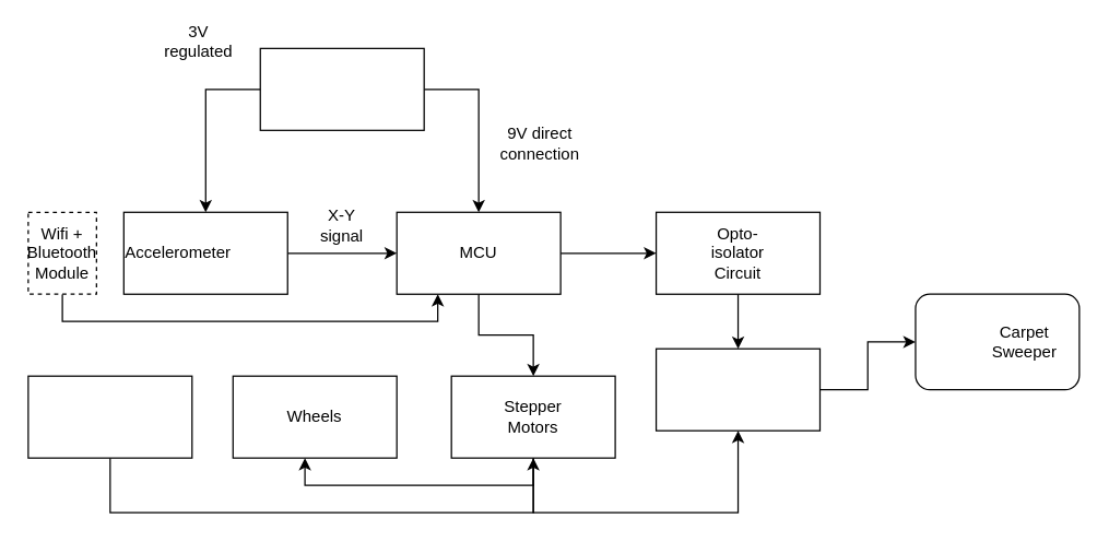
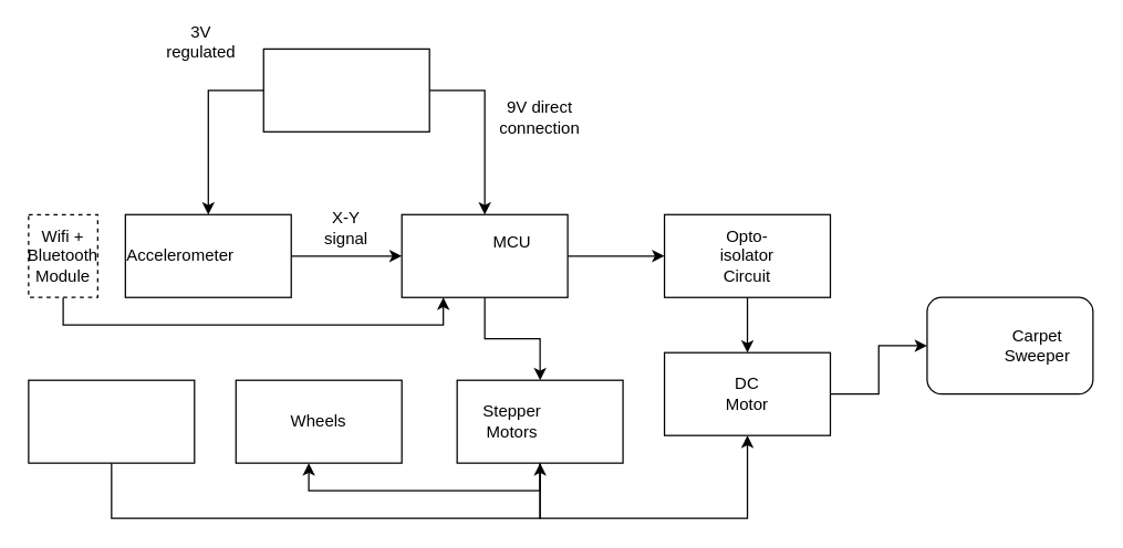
- <mxCell id="29" value="9V direct connection" style="text;html=1;strokeColor=none;fillColor=none;align=center;verticalAlign=middle;whiteSpace=wrap;rounded=0;" vertex="1" parent="1"><mxGeometry x="375" y="95" width="40" height="20" as="geometry" /></mxCell>
+ <mxCell id="29" value="9V direct connection" style="text;html=1;strokeColor=none;fillColor=none;align=center;verticalAlign=middle;whiteSpace=wrap;rounded=0;" vertex="1" parent="1"><mxGeometry x="370" y="75" width="40" height="20" as="geometry" /></mxCell>
- <mxCell id="22" value="MCU" style="text;html=1;strokeColor=none;fillColor=none;align=center;verticalAlign=middle;whiteSpace=wrap;rounded=0;" vertex="1" parent="1"><mxGeometry x="330" y="175" width="40" height="20" as="geometry" /></mxCell>
+ <mxCell id="22" value="MCU" style="text;html=1;strokeColor=none;fillColor=none;align=center;verticalAlign=middle;whiteSpace=wrap;rounded=0;" vertex="1" parent="1"><mxGeometry x="350" y="165" width="40" height="20" as="geometry" /></mxCell>
+ <mxCell id="21" value="DC Motor" style="text;html=1;strokeColor=none;fillColor=none;align=center;verticalAlign=middle;whiteSpace=wrap;rounded=0;" vertex="1" parent="1"><mxGeometry x="520" y="275" width="40" height="20" as="geometry" /></mxCell>
- <mxCell id="25" value="Stepper Motors" style="text;html=1;strokeColor=none;fillColor=none;align=center;verticalAlign=middle;whiteSpace=wrap;rounded=0;" vertex="1" parent="1"><mxGeometry x="370" y="295" width="40" height="20" as="geometry" /></mxCell>
+ <mxCell id="25" value="Stepper Motors" style="text;html=1;strokeColor=none;fillColor=none;align=center;verticalAlign=middle;whiteSpace=wrap;rounded=0;" vertex="1" parent="1"><mxGeometry x="350" y="295" width="40" height="20" as="geometry" /></mxCell>
